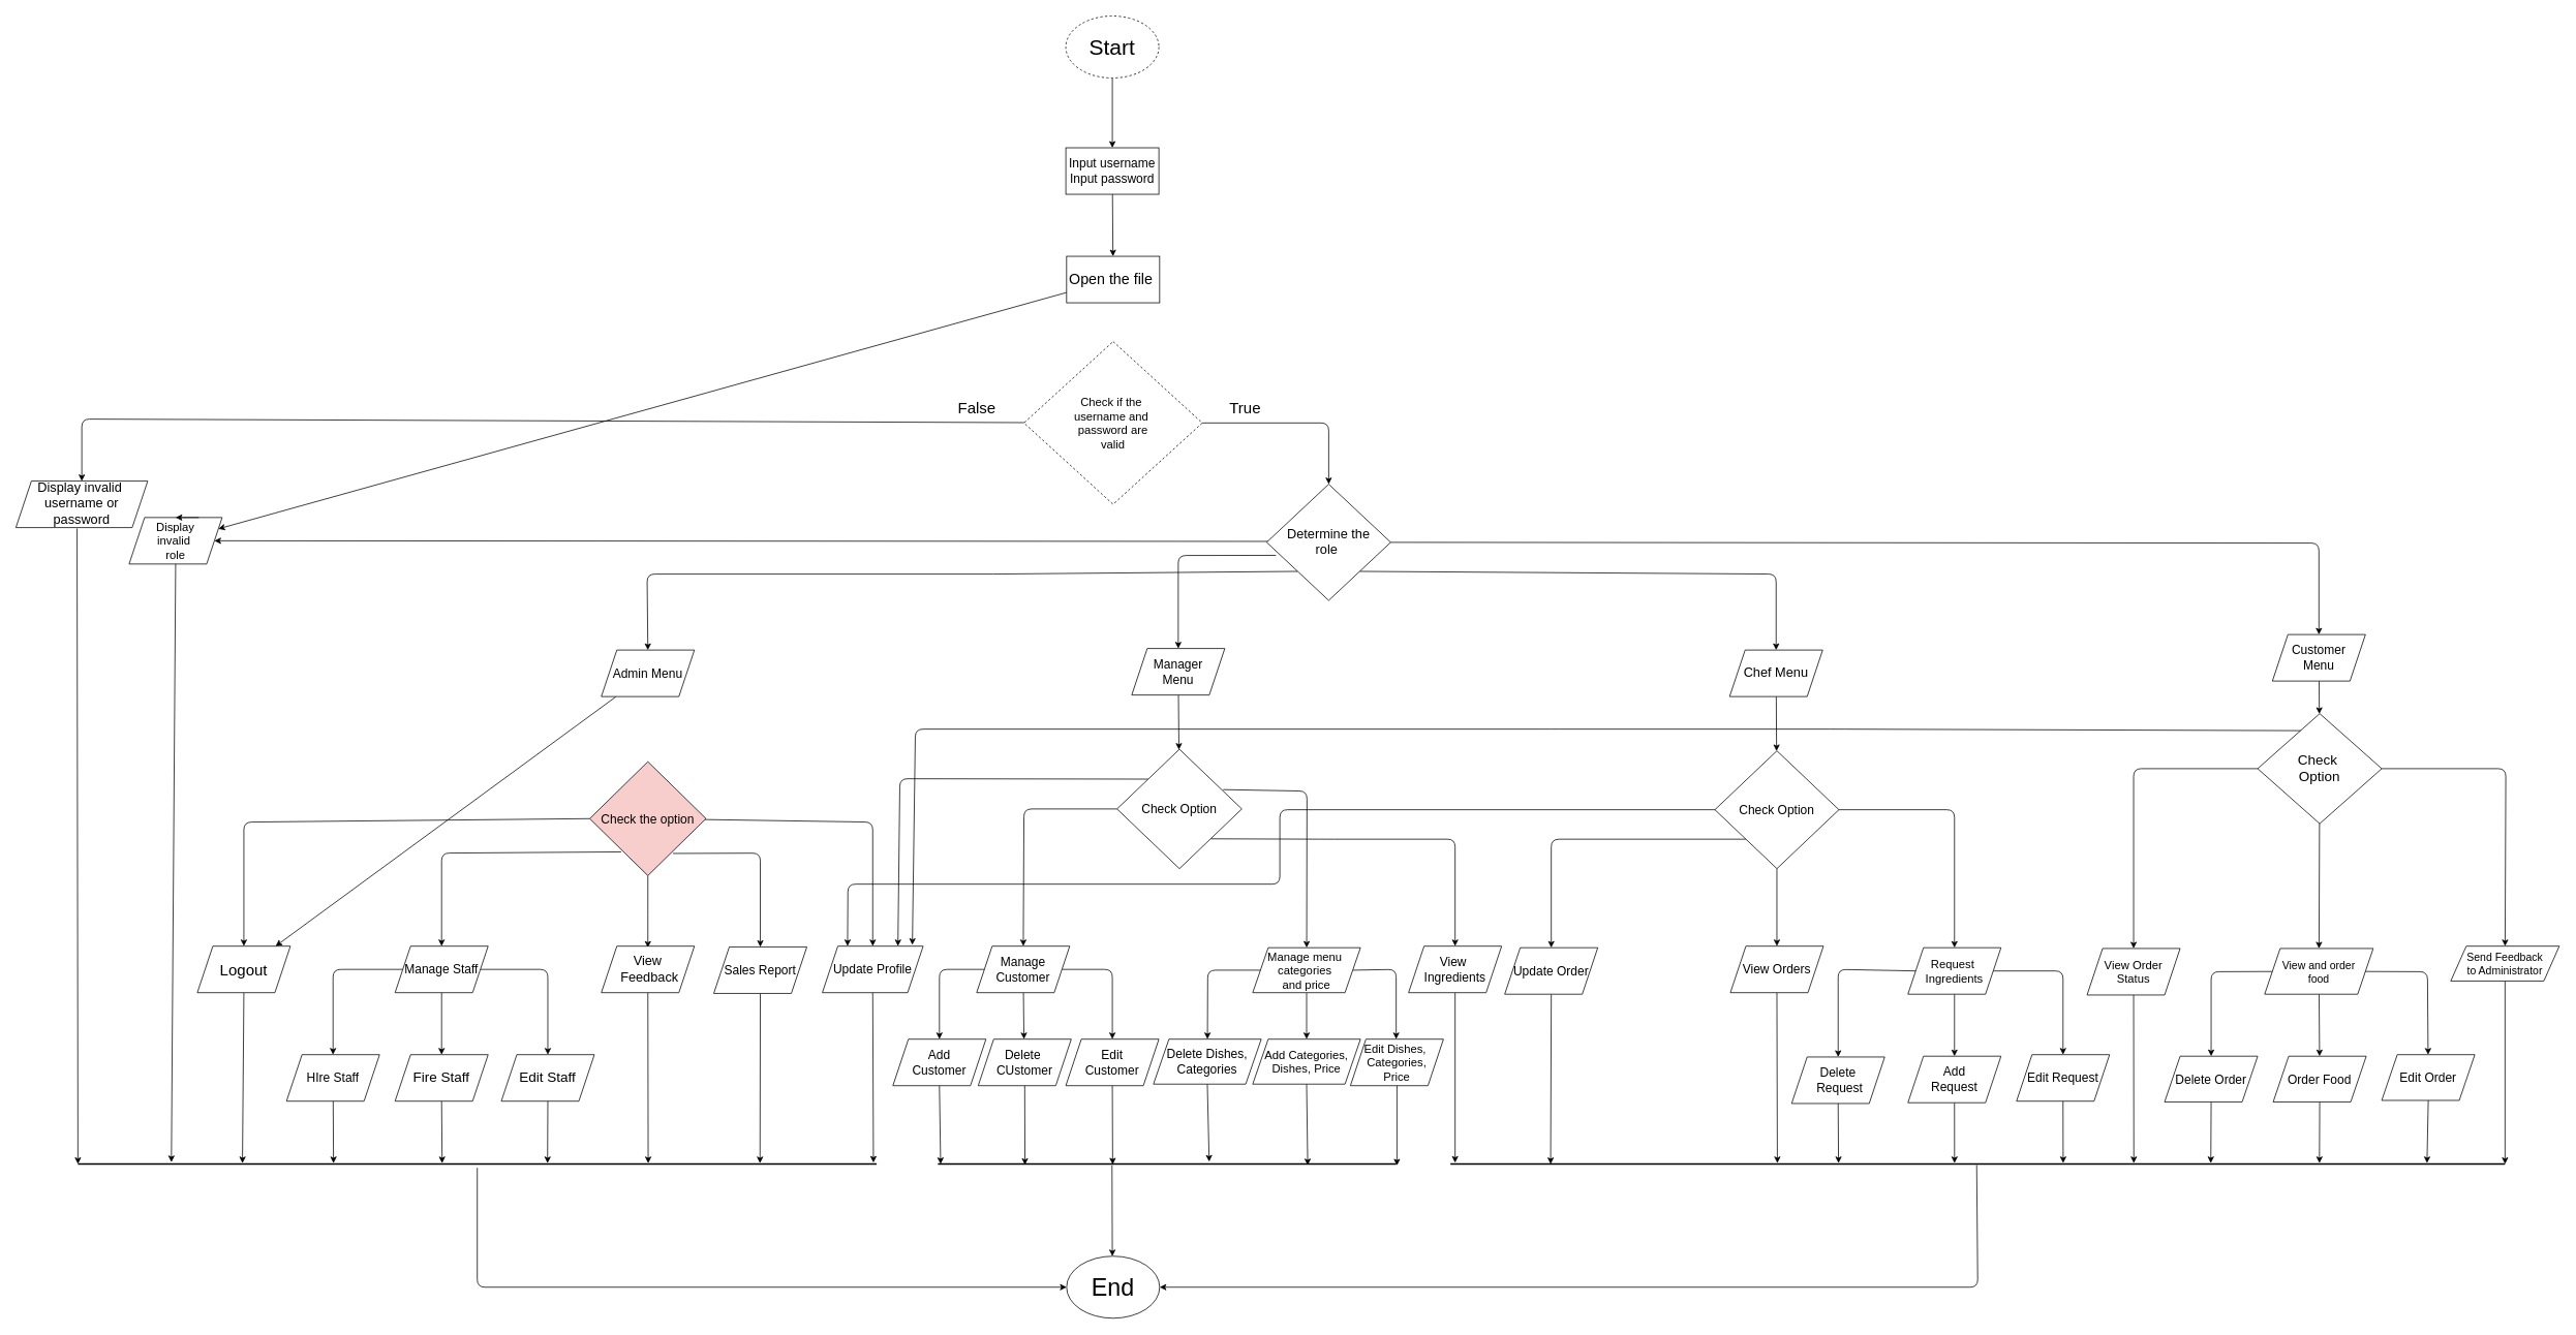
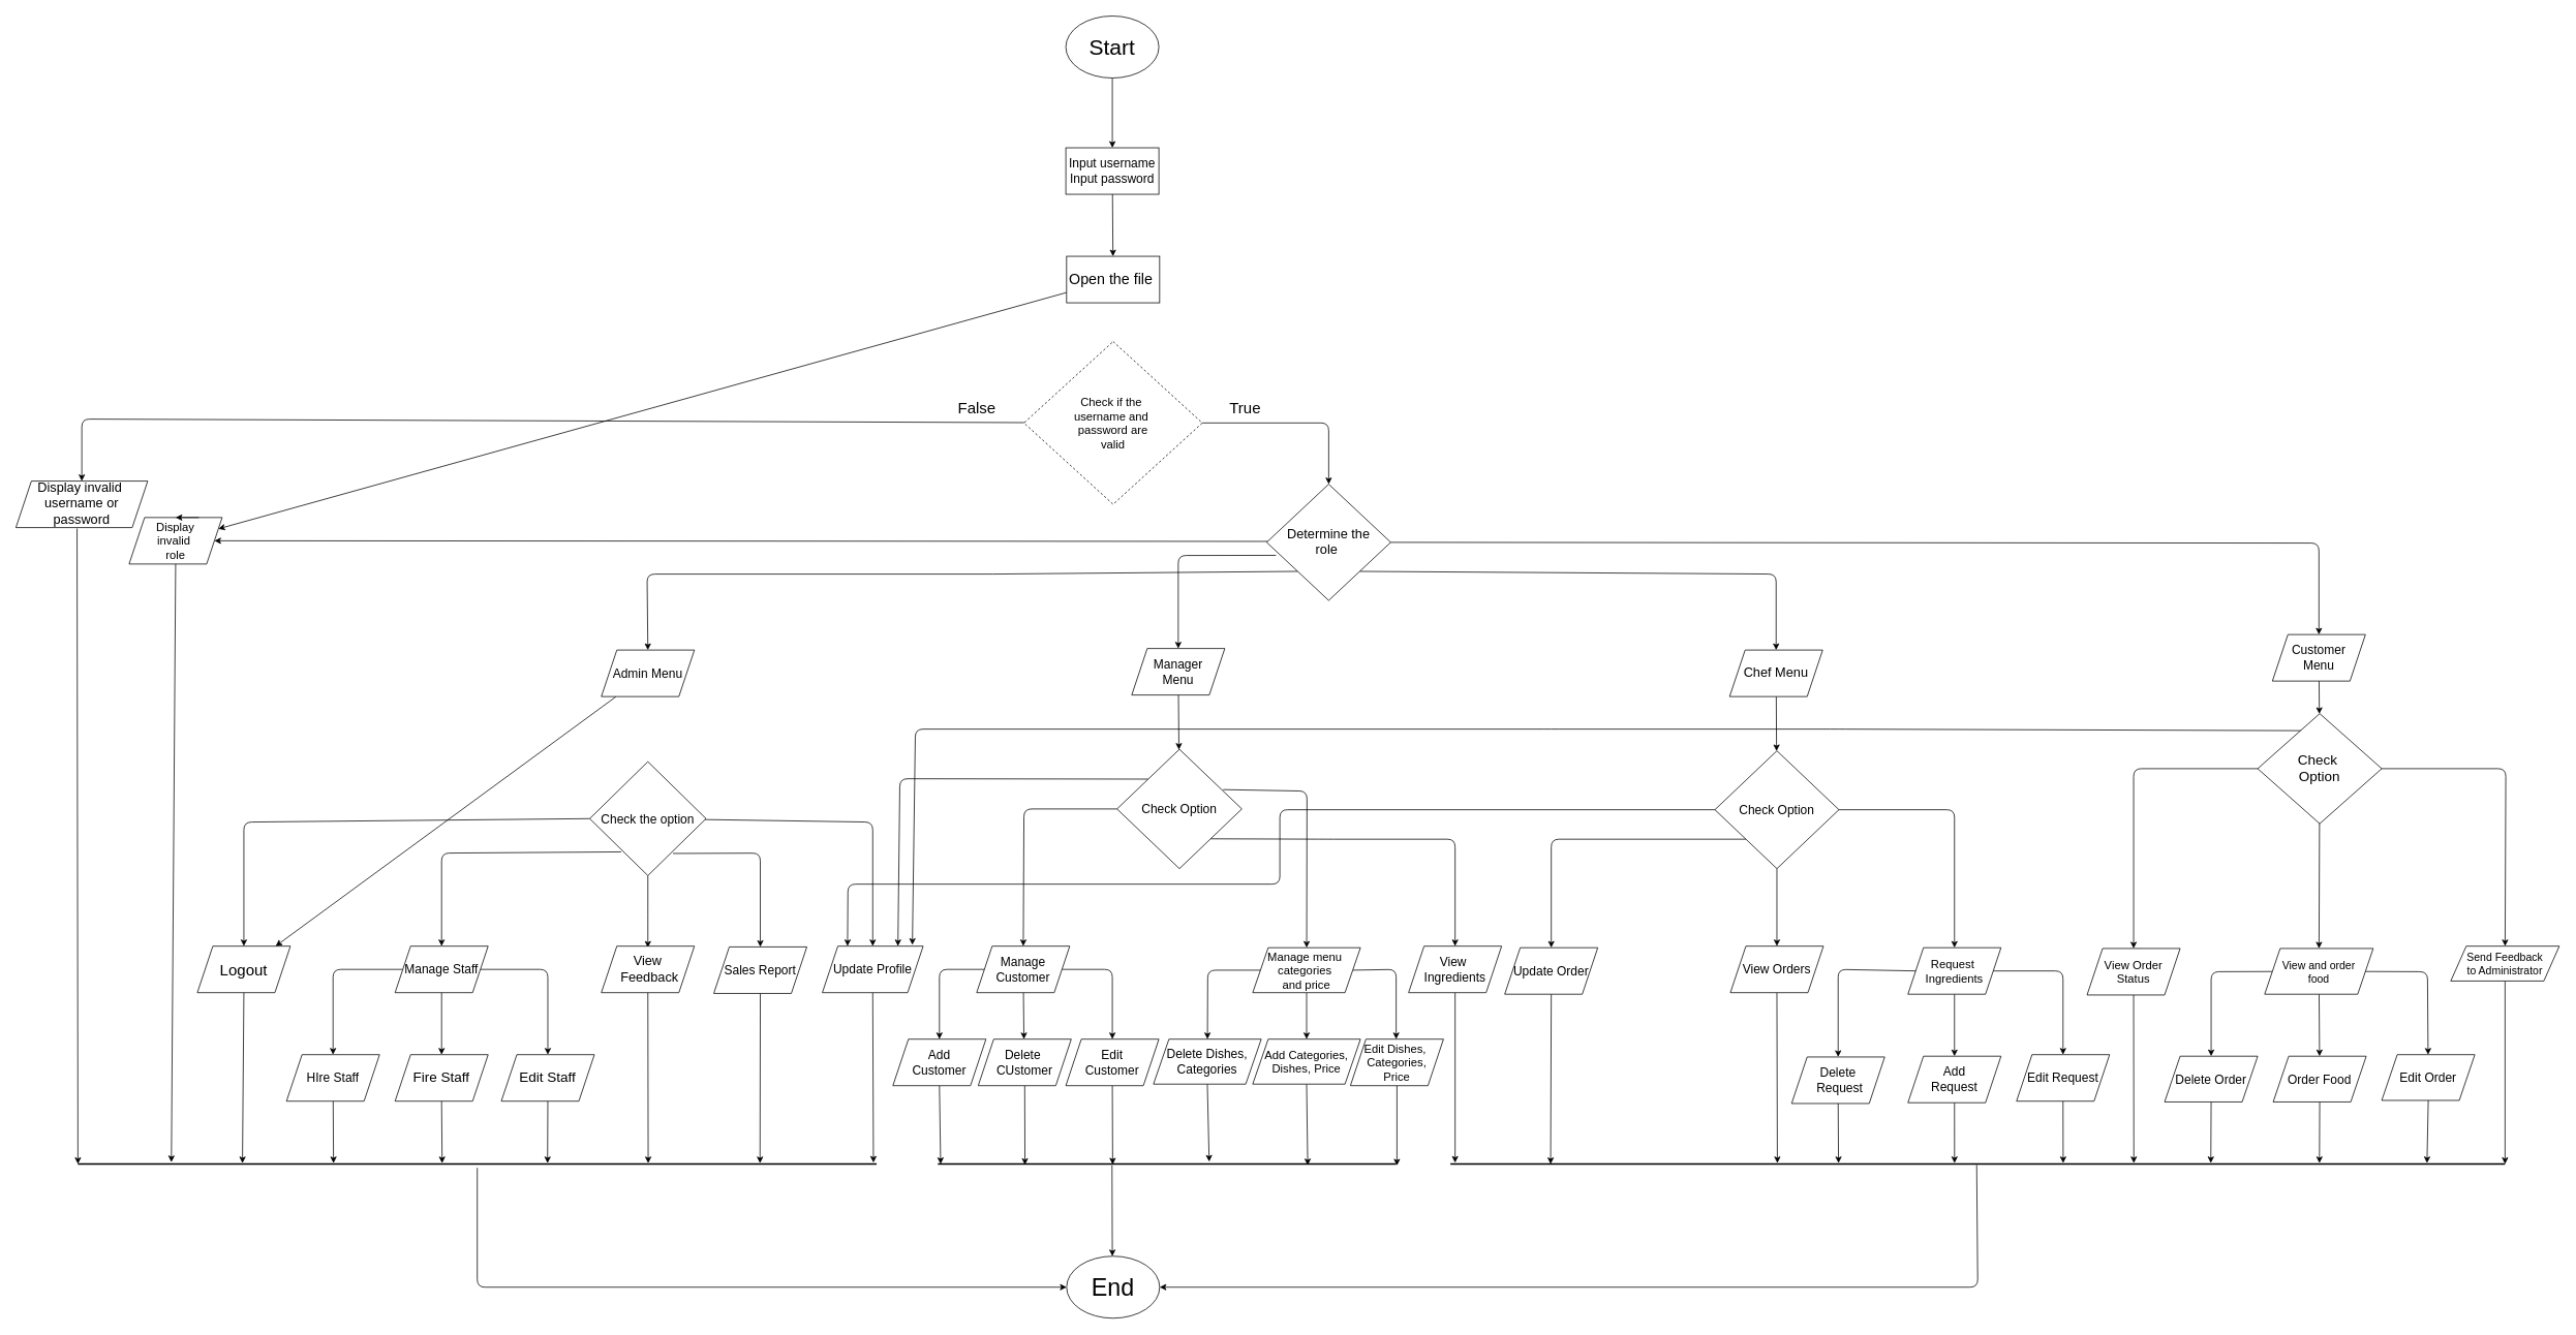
- <mxCell id="3" value="&lt;font style=&quot;font-size: 28px;&quot;&gt;Start&lt;/font&gt;" style="ellipse;whiteSpace=wrap;html=1;dashed=1;" parent="1" vertex="1"><mxGeometry x="1374" y="20" width="120" height="80" as="geometry" /></mxCell>
+ <mxCell id="3" value="&lt;font style=&quot;font-size: 28px;&quot;&gt;Start&lt;/font&gt;" style="ellipse;whiteSpace=wrap;html=1;" parent="1" vertex="1"><mxGeometry x="1374" y="20" width="120" height="80" as="geometry" /></mxCell>
- <mxCell id="28" value="&lt;font style=&quot;font-size: 16px;&quot;&gt;Check the option&lt;/font&gt;" style="rhombus;whiteSpace=wrap;html=1;fillColor=#f8cecc;" vertex="1" parent="1"><mxGeometry x="760" y="982" width="150" height="147" as="geometry" /></mxCell>
+ <mxCell id="28" value="&lt;font style=&quot;font-size: 16px;&quot;&gt;Check the option&lt;/font&gt;" style="rhombus;whiteSpace=wrap;html=1;" vertex="1" parent="1"><mxGeometry x="760" y="982" width="150" height="147" as="geometry" /></mxCell>
